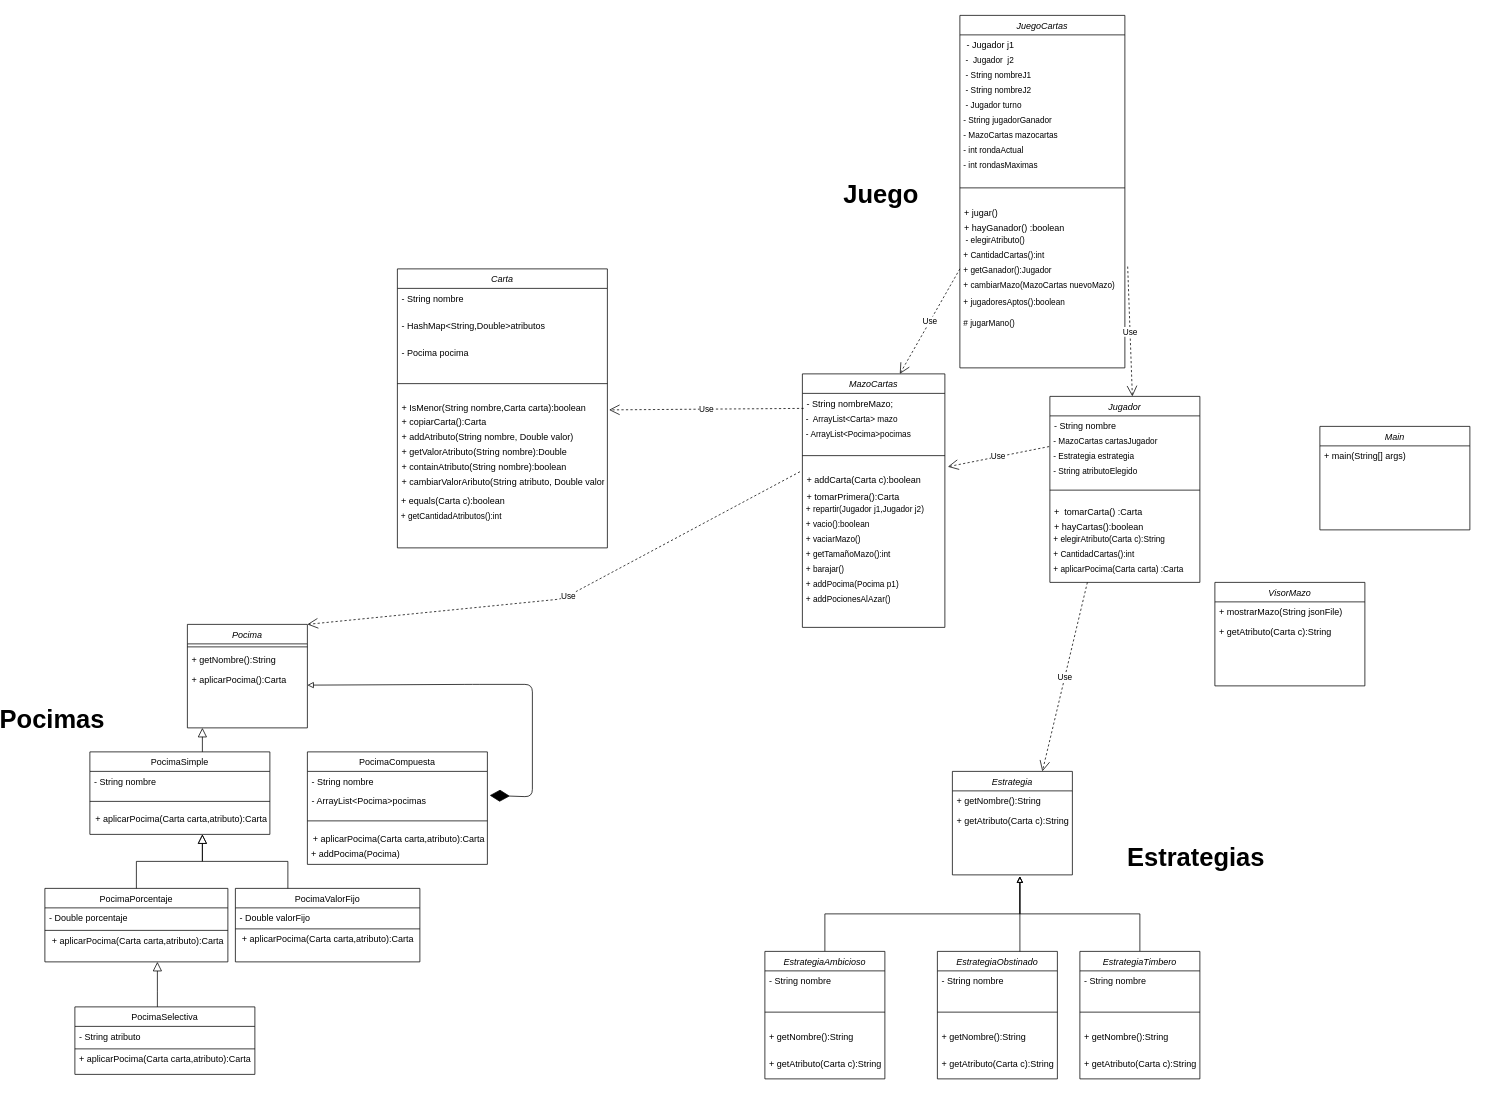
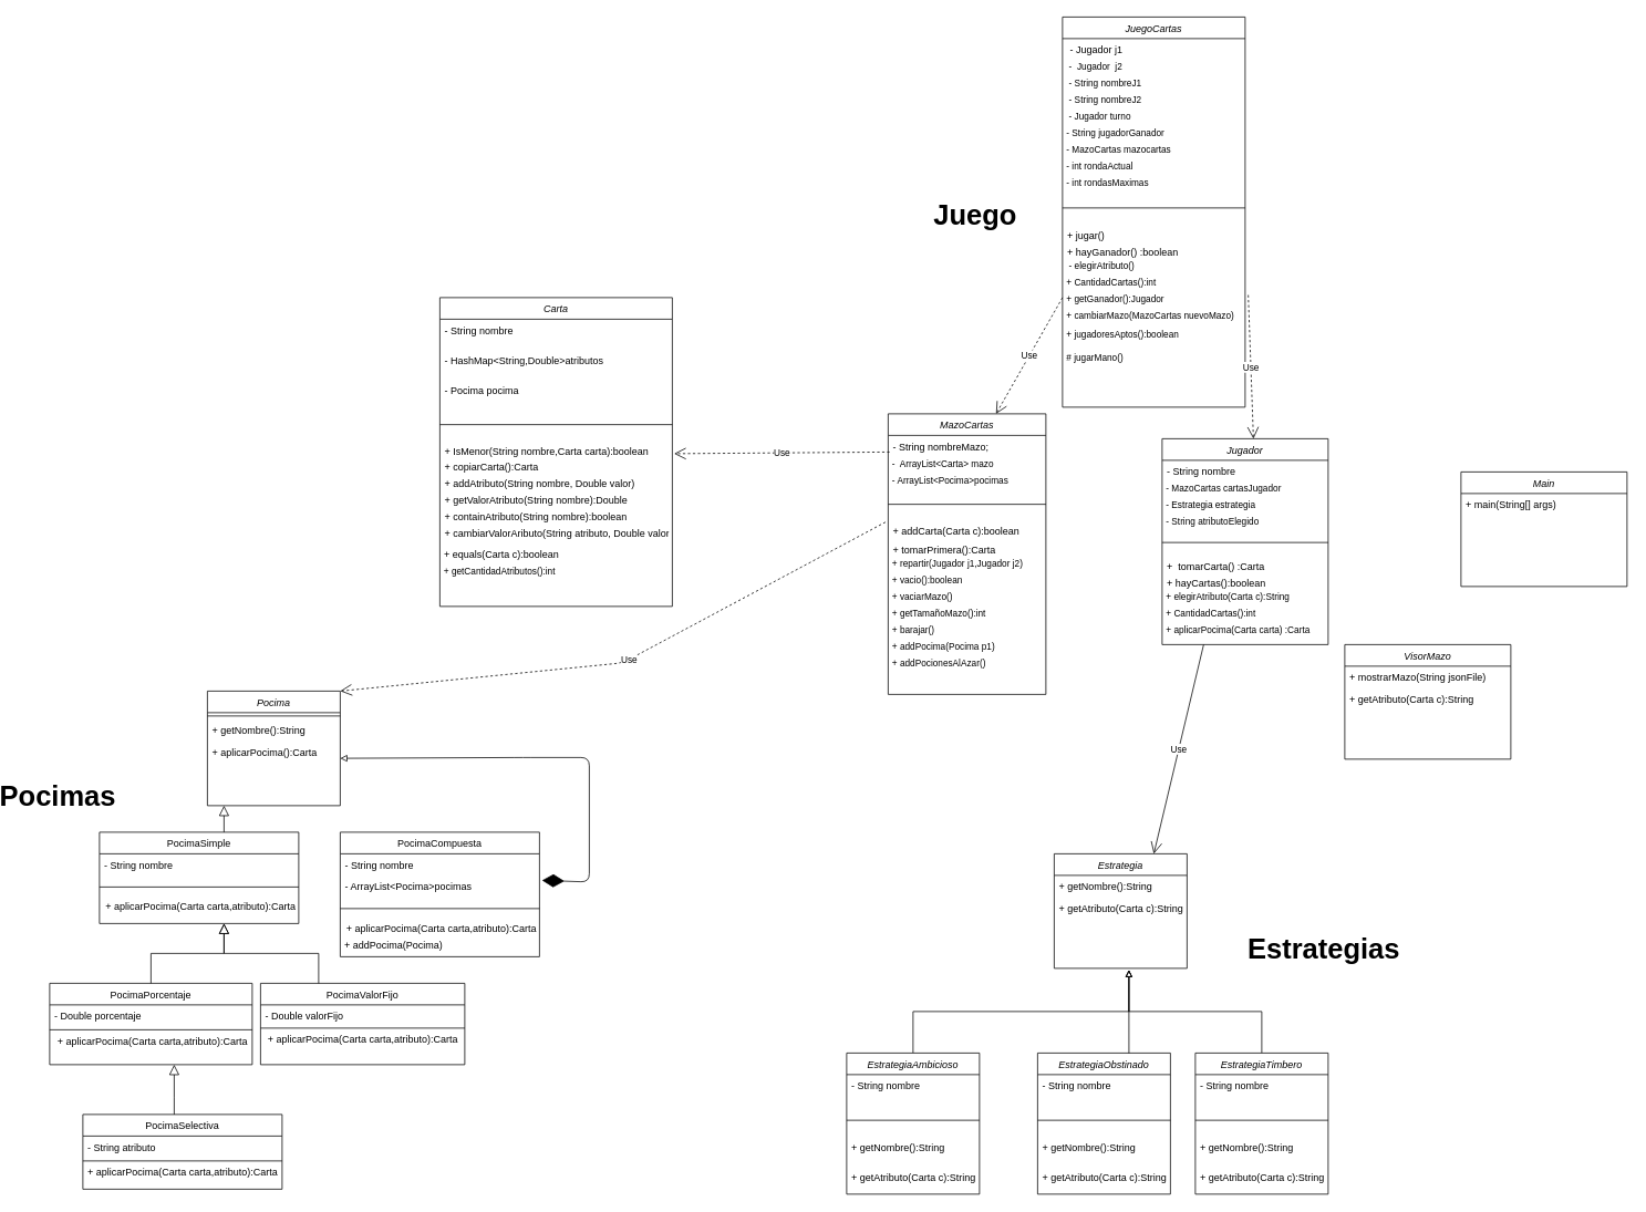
- <mxCell id="115" value="Use" style="endArrow=open;endSize=12;dashed=1;html=1;entryX=1.021;entryY=-0.191;entryDx=0;entryDy=0;entryPerimeter=0;exitX=-0.005;exitY=-0.155;exitDx=0;exitDy=0;exitPerimeter=0;" edge="1" parent="1" source="86" target="74"><mxGeometry width="160" relative="1" as="geometry"><mxPoint x="1340" y="570" as="sourcePoint" /><mxPoint x="1090" y="588" as="targetPoint" /><Array as="points" /></mxGeometry></mxCell>
- <mxCell id="121" value="Use" style="endArrow=open;endSize=12;dashed=1;html=1;exitX=0.25;exitY=1;exitDx=0;exitDy=0;entryX=0.75;entryY=0;entryDx=0;entryDy=0;" edge="1" parent="1" source="83" target="34"><mxGeometry width="160" relative="1" as="geometry"><mxPoint x="1170" y="828" as="sourcePoint" /><mxPoint x="1330" y="1178" as="targetPoint" /></mxGeometry></mxCell>
+ <mxCell id="121" value="Use" style="endArrow=open;endSize=12;dashed=0;html=1;exitX=0.25;exitY=1;exitDx=0;exitDy=0;entryX=0.75;entryY=0;entryDx=0;entryDy=0;" edge="1" parent="1" source="83" target="34"><mxGeometry width="160" relative="1" as="geometry"><mxPoint x="1170" y="828" as="sourcePoint" /><mxPoint x="1330" y="1178" as="targetPoint" /></mxGeometry></mxCell>
